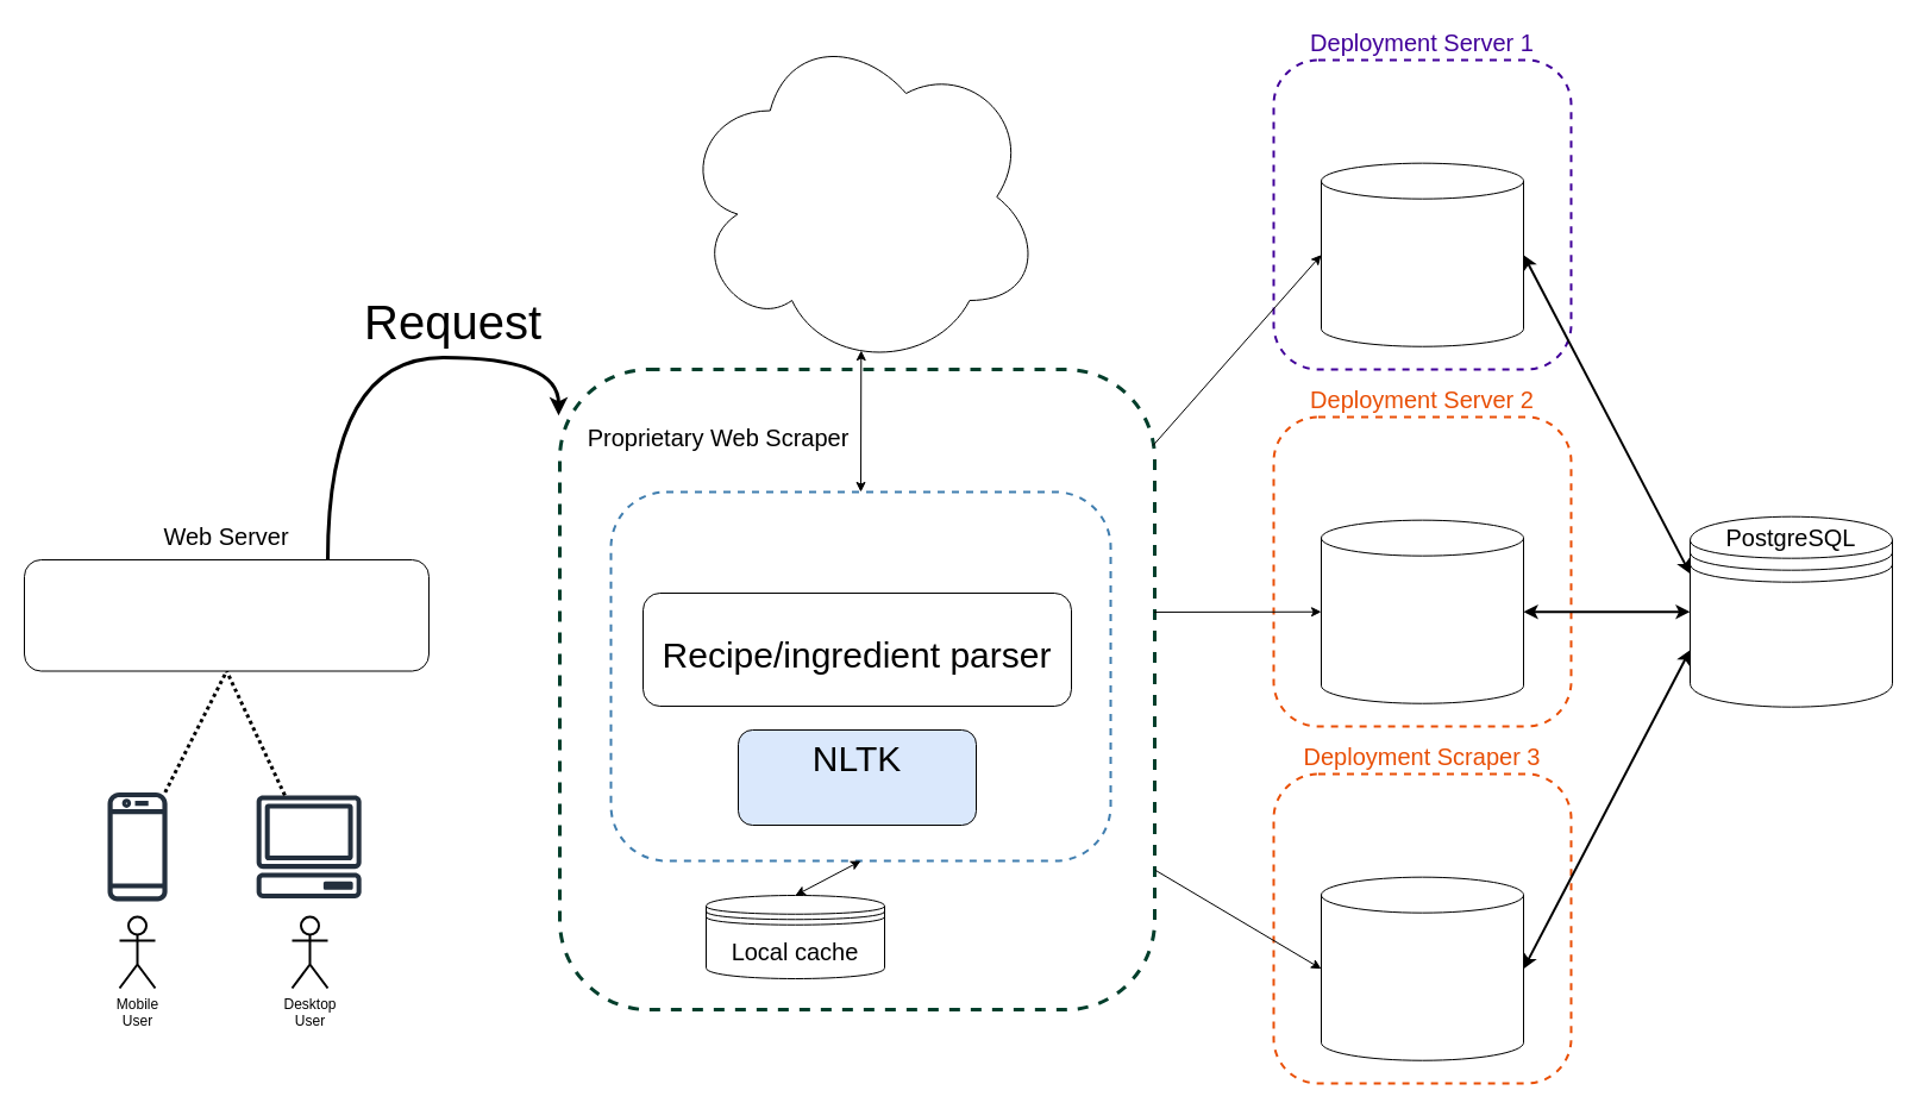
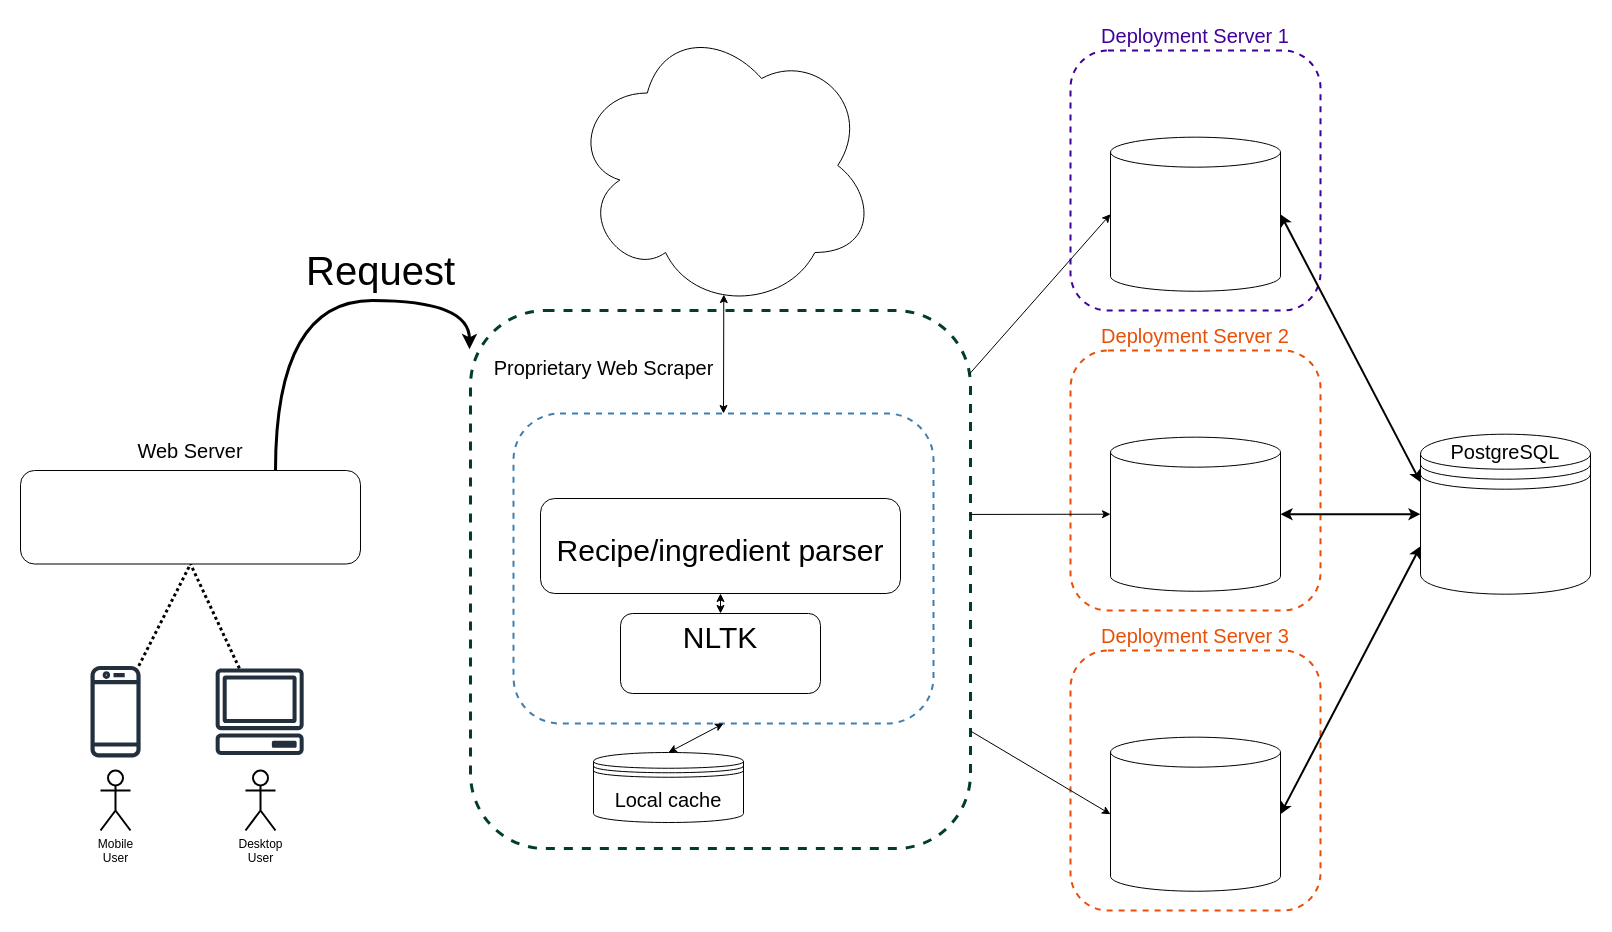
+ <mxCell id="41" style="rounded=0;orthogonalLoop=1;jettySize=auto;html=1;entryX=0.5;entryY=1;entryDx=0;entryDy=0;endArrow=classic;endFill=1;startArrow=classic;startFill=1;" edge="1" parent="34" source="39" target="36"><mxGeometry relative="1" as="geometry" /></mxCell>
- <mxCell id="9" value="&lt;font style=&quot;font-size: 20px;&quot;&gt;Deployment Scraper 3&lt;/font&gt;" style="rounded=1;whiteSpace=wrap;html=1;dashed=1;strokeWidth=2;perimeterSpacing=0;strokeColor=#e94f06;labelPosition=center;verticalLabelPosition=top;align=center;verticalAlign=bottom;fontColor=#e94f06;" vertex="1" parent="8"><mxGeometry width="250" height="260" as="geometry" /></mxCell>
+ <mxCell id="9" value="&lt;font style=&quot;font-size: 20px;&quot;&gt;Deployment Server 3&lt;/font&gt;" style="rounded=1;whiteSpace=wrap;html=1;dashed=1;strokeWidth=2;perimeterSpacing=0;strokeColor=#e94f06;labelPosition=center;verticalLabelPosition=top;align=center;verticalAlign=bottom;fontColor=#e94f06;" vertex="1" parent="8"><mxGeometry width="250" height="260" as="geometry" /></mxCell>
- <mxCell id="39" value="&lt;font style=&quot;font-size: 30px;&quot;&gt;NLTK&lt;/font&gt;" style="rounded=1;whiteSpace=wrap;html=1;fontSize=30;verticalAlign=top;fillColor=#dae8fc;" vertex="1" parent="38"><mxGeometry width="200" height="80" as="geometry" /></mxCell>
+ <mxCell id="39" value="&lt;font style=&quot;font-size: 30px;&quot;&gt;NLTK&lt;/font&gt;" style="rounded=1;whiteSpace=wrap;html=1;fontSize=30;verticalAlign=top;" vertex="1" parent="38"><mxGeometry width="200" height="80" as="geometry" /></mxCell>
